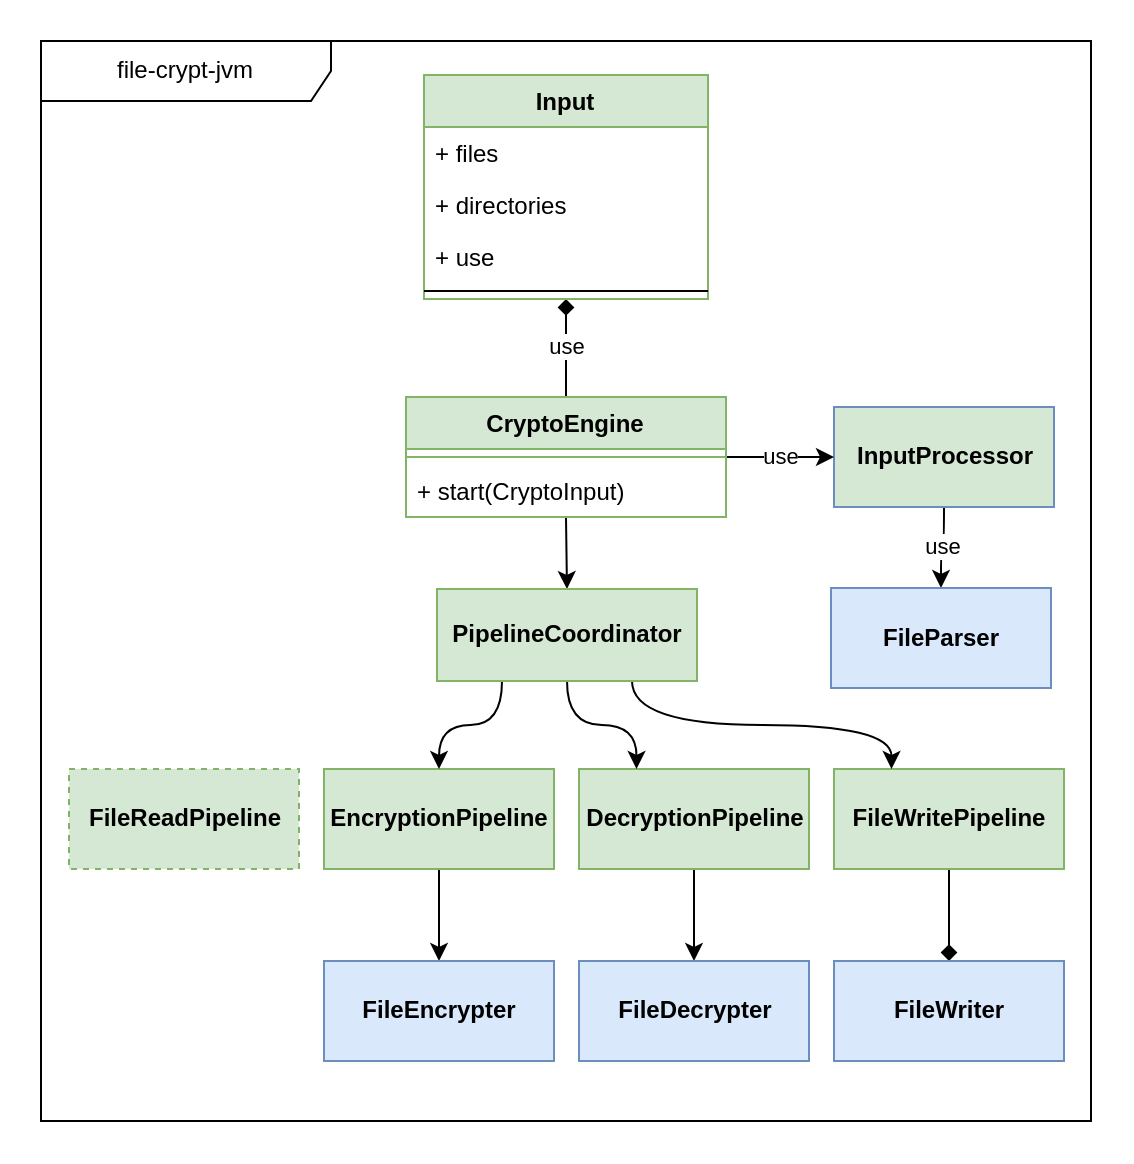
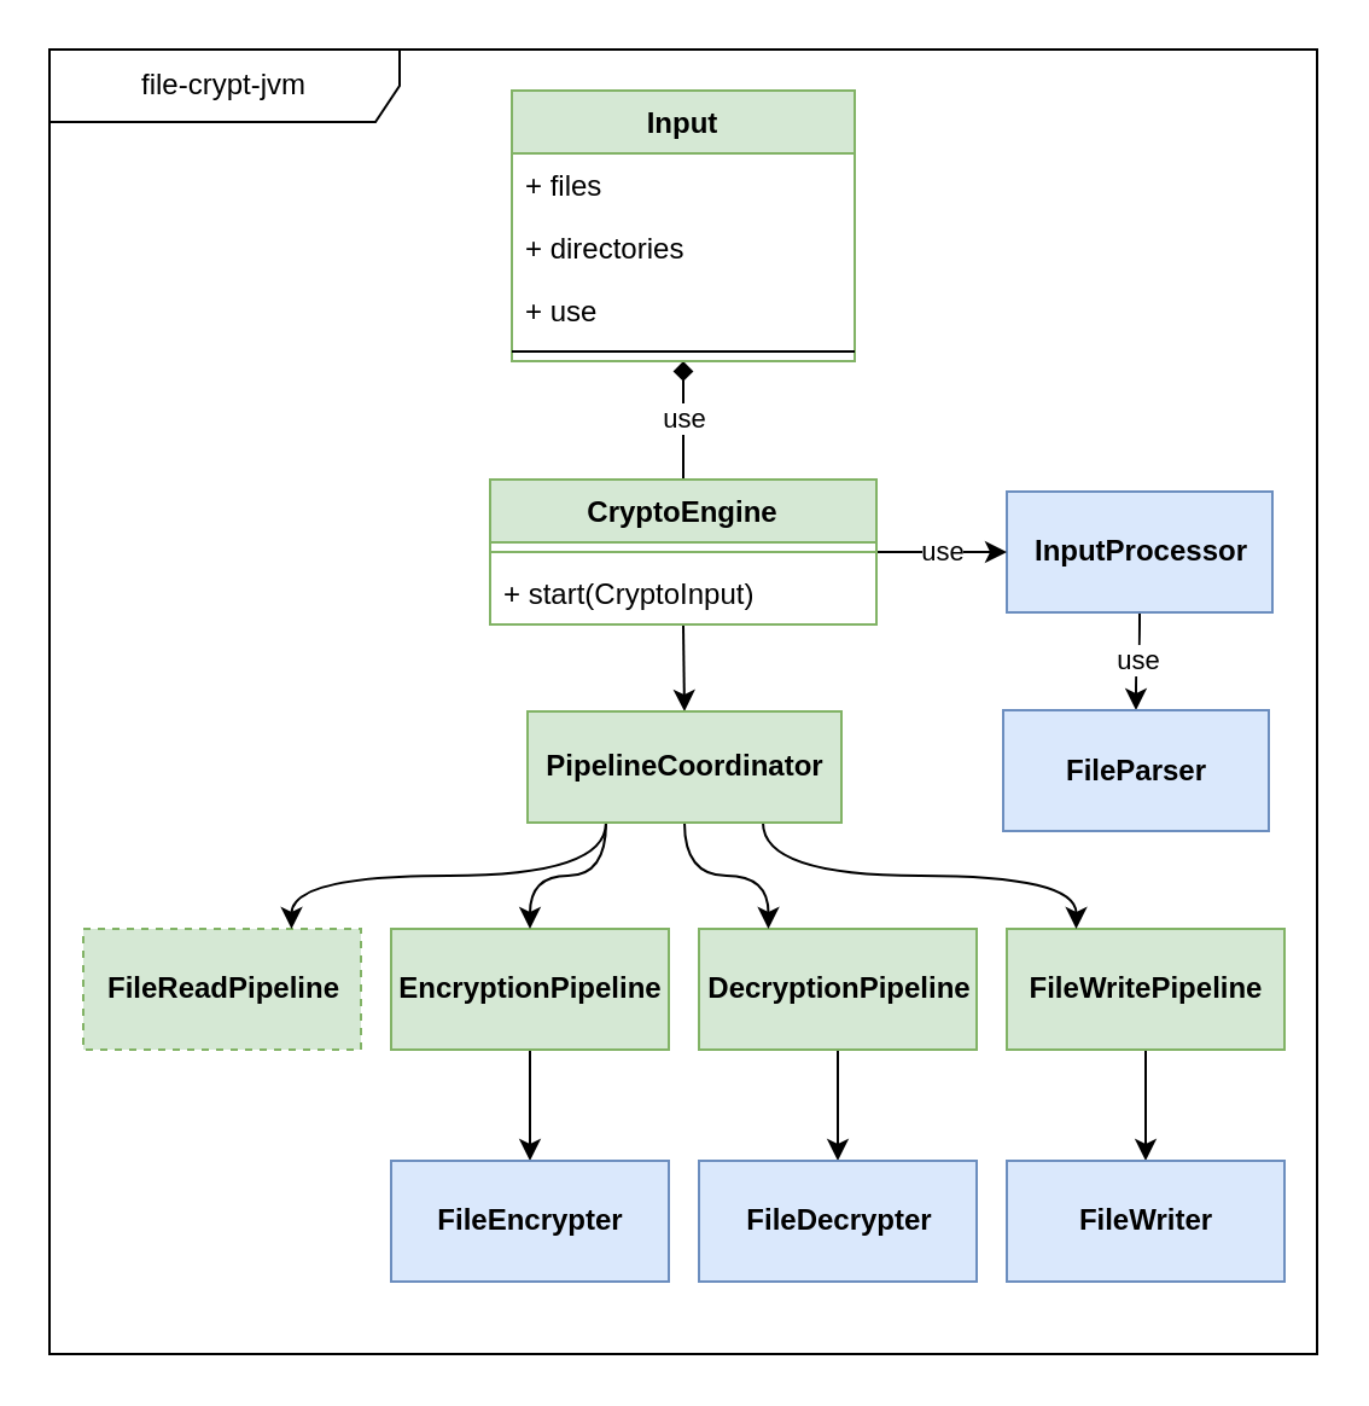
- <mxCell id="5" value="&lt;b&gt;InputProcessor&lt;/b&gt;" style="html=1;fillColor=#d5e8d4;strokeColor=#6c8ebf;" parent="1" vertex="1"><mxGeometry x="416.5" y="203" width="110" height="50" as="geometry" /></mxCell>
+ <mxCell id="5" value="&lt;b&gt;InputProcessor&lt;/b&gt;" style="html=1;fillColor=#dae8fc;strokeColor=#6c8ebf;" parent="1" vertex="1"><mxGeometry x="416.5" y="203" width="110" height="50" as="geometry" /></mxCell>
+ <mxCell id="19" style="edgeStyle=orthogonalEdgeStyle;curved=1;orthogonalLoop=1;jettySize=auto;html=1;exitX=0.25;exitY=1;exitDx=0;exitDy=0;entryX=0.75;entryY=0;entryDx=0;entryDy=0;startArrow=none;startFill=0;endArrow=classic;endFill=1;" parent="1" source="20" target="8" edge="1"><mxGeometry relative="1" as="geometry" /></mxCell>
- <mxCell id="11" style="edgeStyle=orthogonalEdgeStyle;curved=1;orthogonalLoop=1;jettySize=auto;html=1;exitX=0.5;exitY=1;exitDx=0;exitDy=0;entryX=0.5;entryY=0;entryDx=0;entryDy=0;startArrow=none;startFill=0;endArrow=diamond;endFill=1;" parent="1" source="12" target="21" edge="1"><mxGeometry relative="1" as="geometry" /></mxCell>
+ <mxCell id="11" style="edgeStyle=orthogonalEdgeStyle;curved=1;orthogonalLoop=1;jettySize=auto;html=1;exitX=0.5;exitY=1;exitDx=0;exitDy=0;entryX=0.5;entryY=0;entryDx=0;entryDy=0;startArrow=none;startFill=0;endArrow=classic;endFill=1;" parent="1" source="12" target="21" edge="1"><mxGeometry relative="1" as="geometry" /></mxCell>
